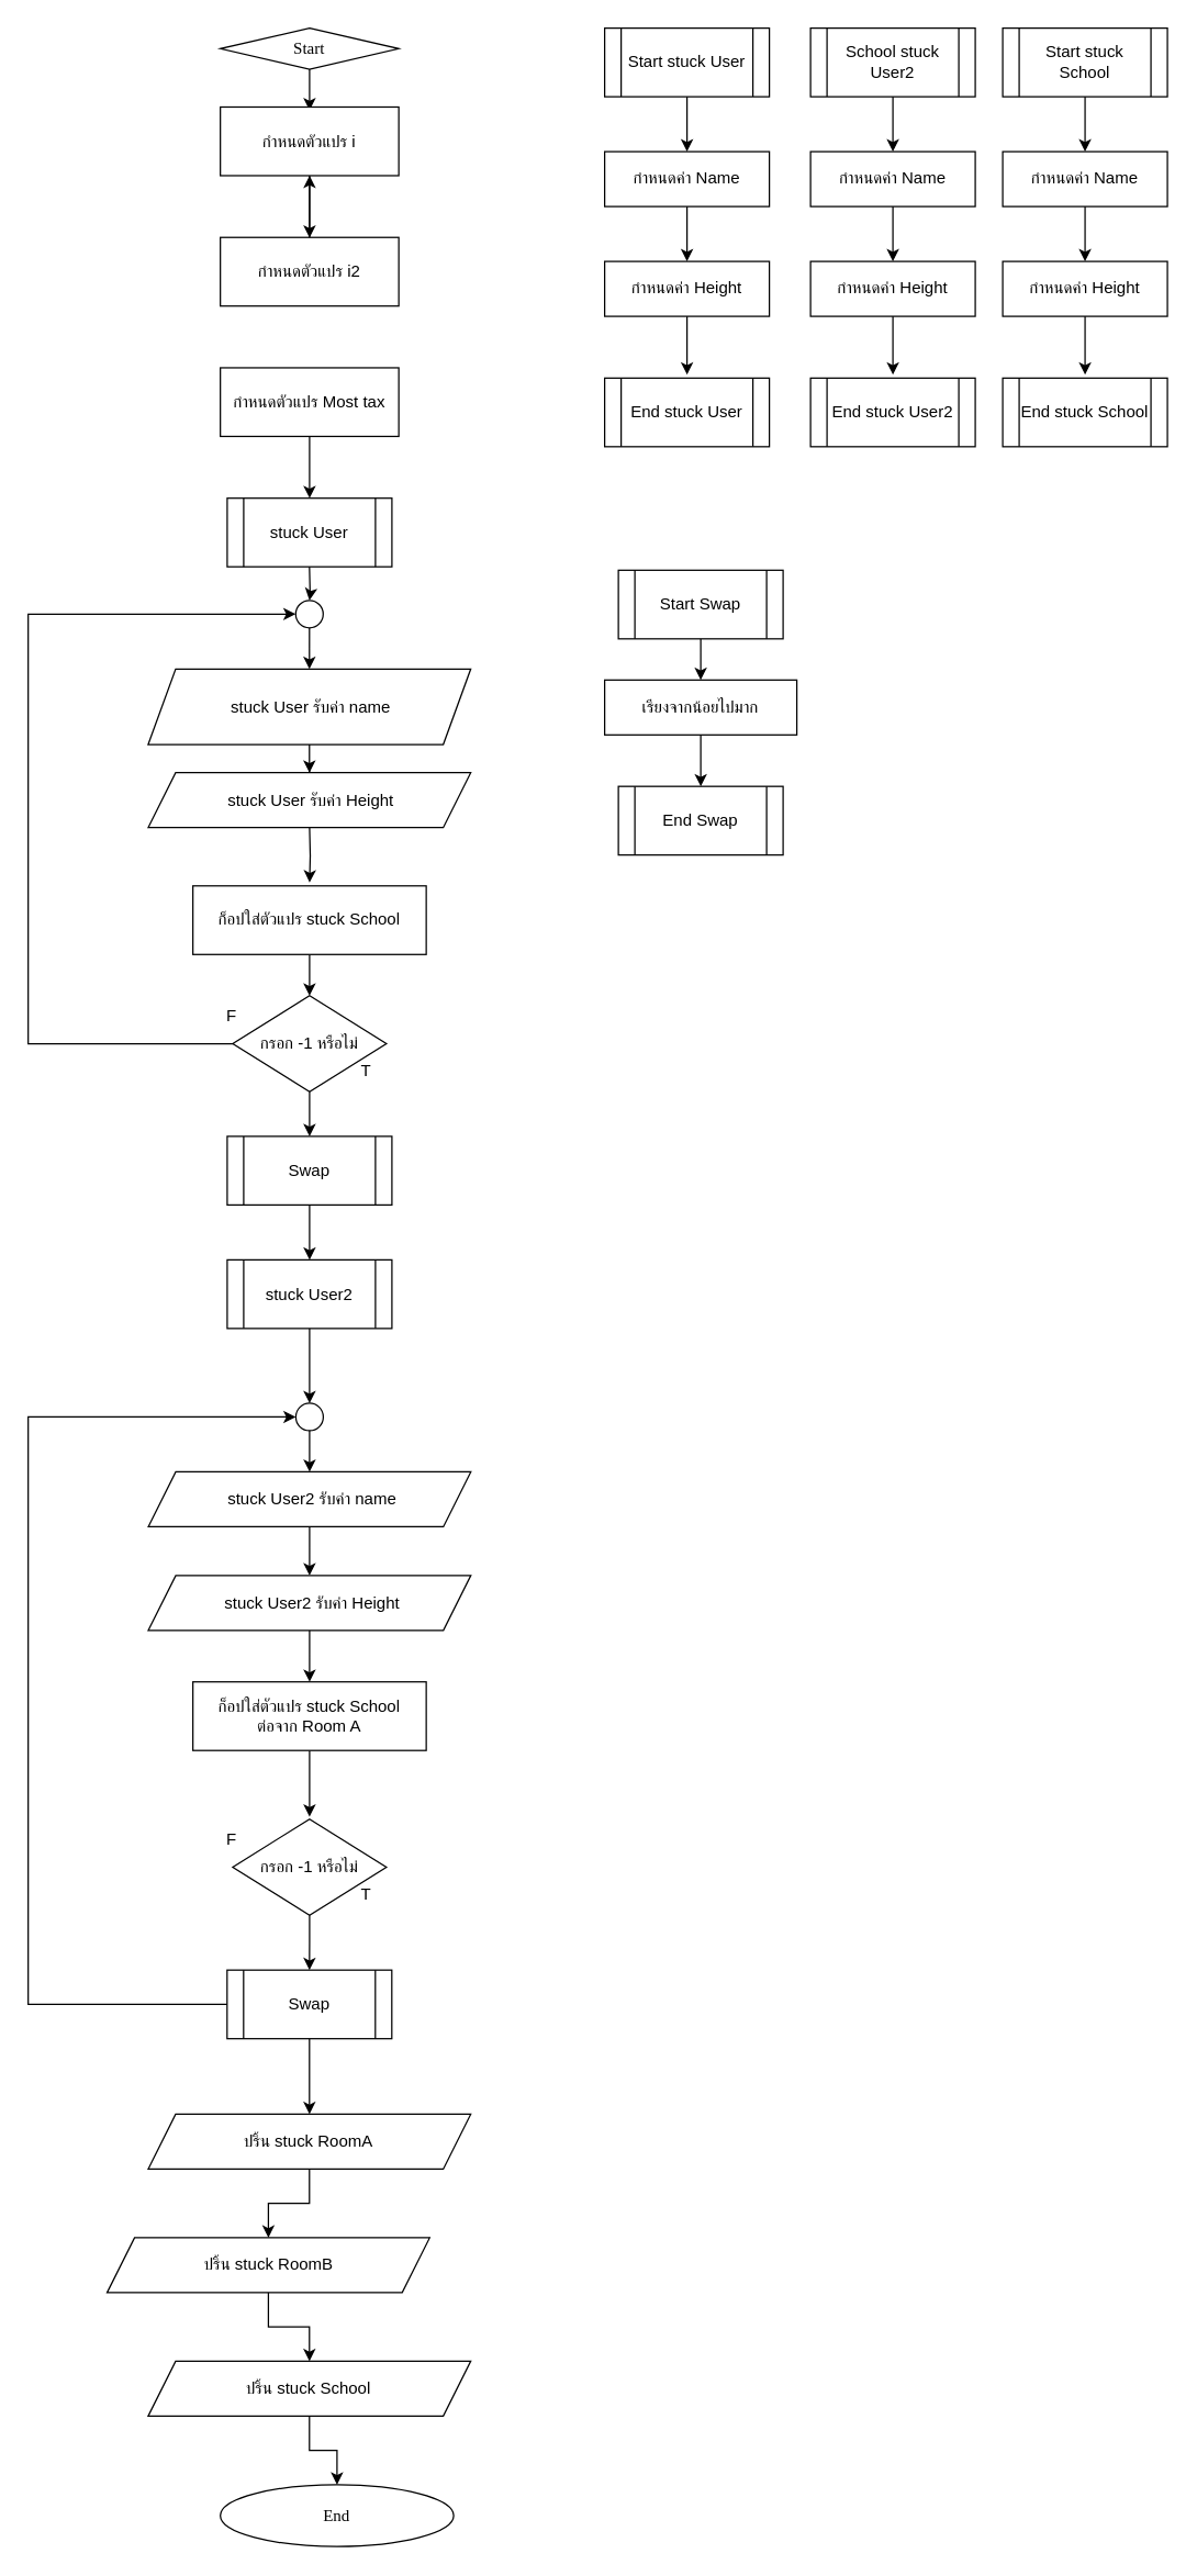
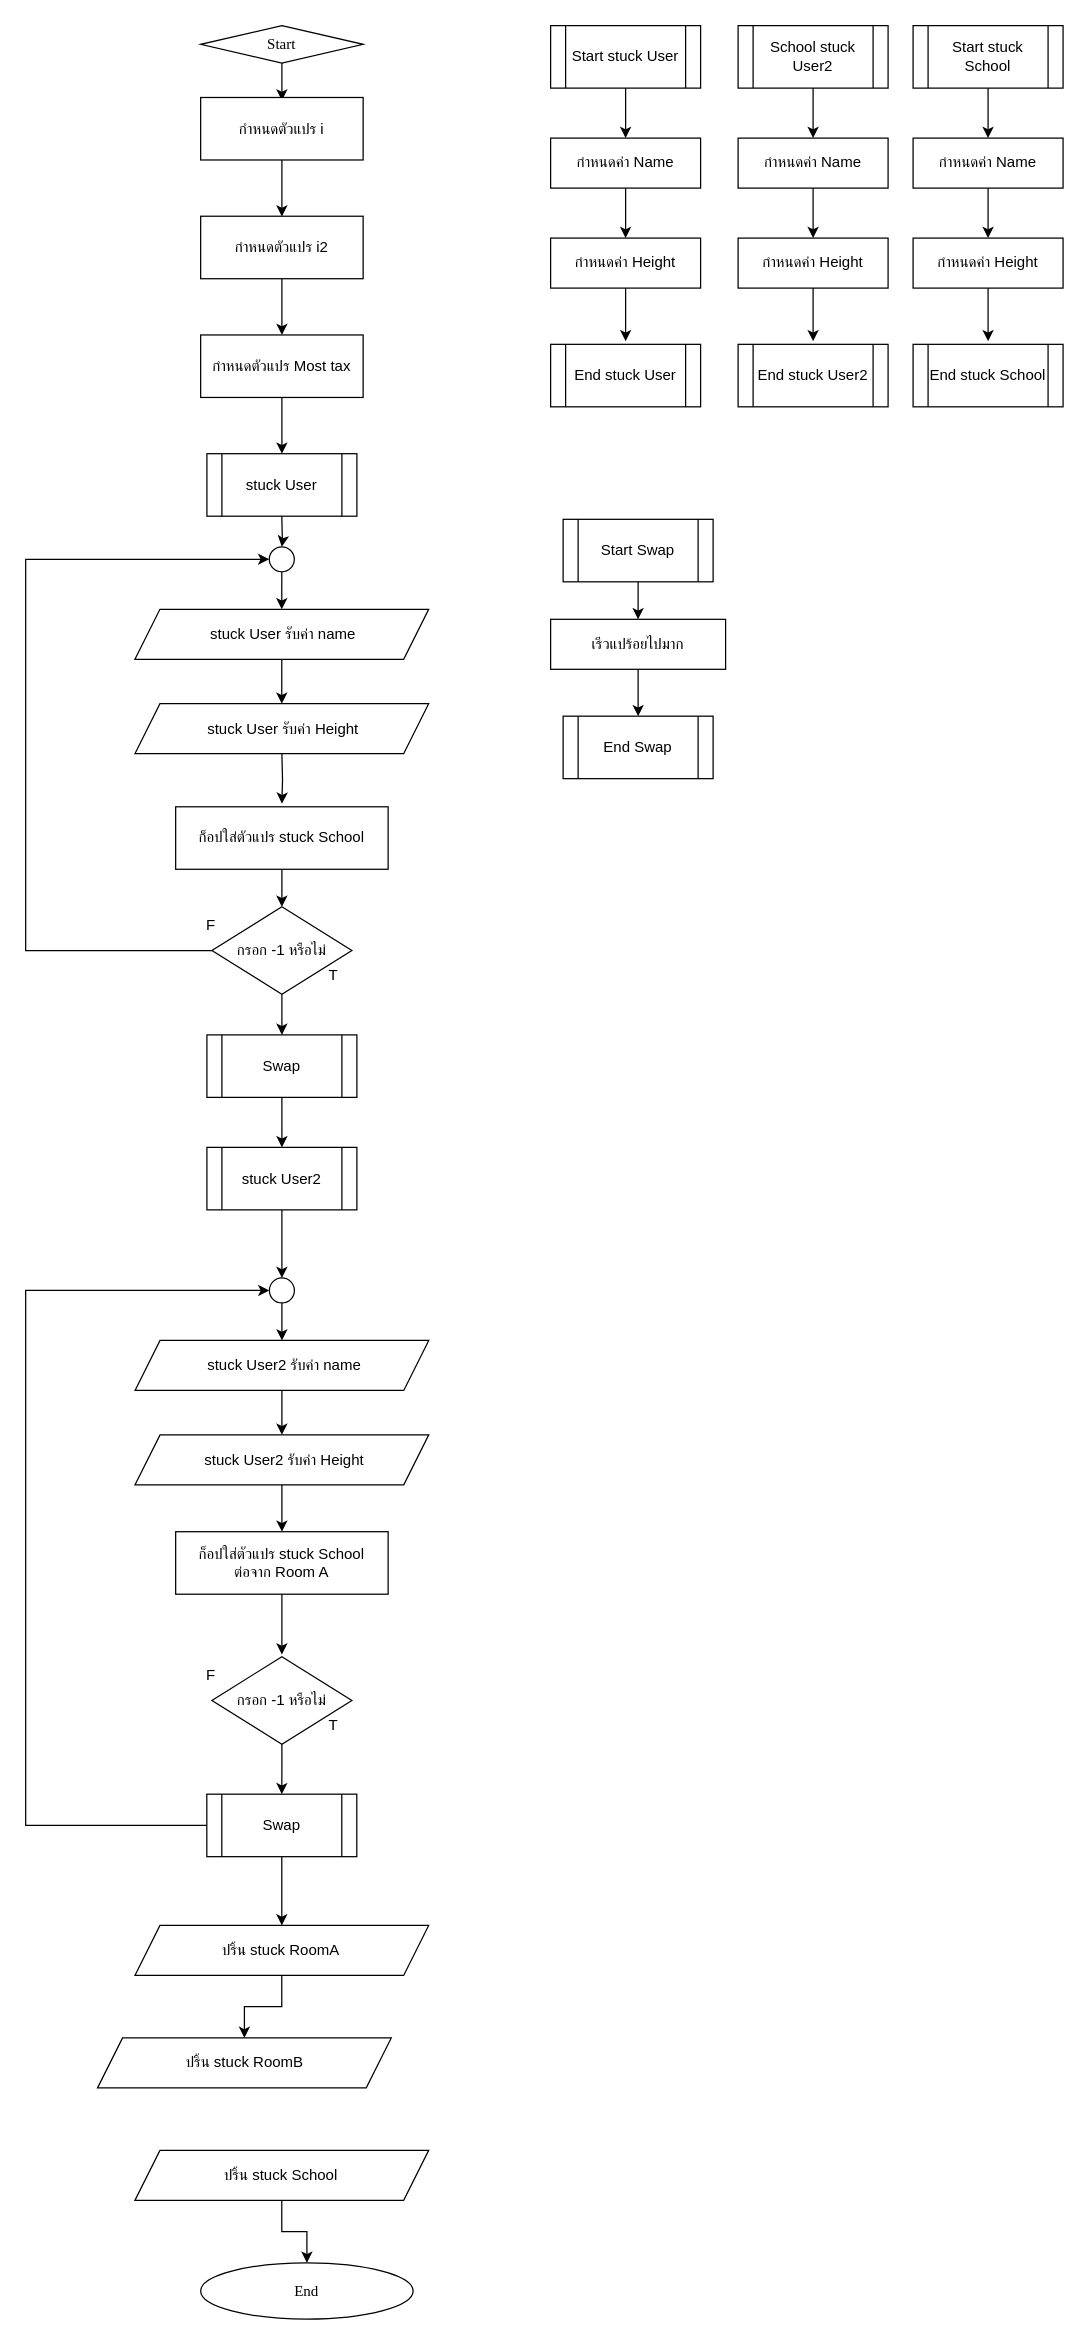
- <mxCell id="14" value="" style="edgeStyle=orthogonalEdgeStyle;rounded=0;orthogonalLoop=1;jettySize=auto;html=1;" edge="1" parent="1" source="15" target="16"><mxGeometry relative="1" as="geometry" /></mxCell>
+ <mxCell id="14" value="" style="edgeStyle=orthogonalEdgeStyle;rounded=0;orthogonalLoop=1;jettySize=auto;html=1;" edge="1" parent="1" source="15" target="13"><mxGeometry relative="1" as="geometry" /></mxCell>
- <mxCell id="22" value="&amp;nbsp;stuck User รับค่า name" style="shape=parallelogram;perimeter=parallelogramPerimeter;whiteSpace=wrap;html=1;fixedSize=1;" vertex="1" parent="1"><mxGeometry x="107.42" y="487" width="235" height="55" as="geometry" /></mxCell>
+ <mxCell id="22" value="&amp;nbsp;stuck User รับค่า name" style="shape=parallelogram;perimeter=parallelogramPerimeter;whiteSpace=wrap;html=1;fixedSize=1;" vertex="1" parent="1"><mxGeometry x="107.42" y="487" width="235" height="40" as="geometry" /></mxCell>
- <mxCell id="30" value="เรียงจากน้อยไปมาก" style="rounded=0;whiteSpace=wrap;html=1;" vertex="1" parent="1"><mxGeometry x="440" y="495" width="140" height="40" as="geometry" /></mxCell>
+ <mxCell id="30" value="เรีวแปร้อยไปมาก" style="rounded=0;whiteSpace=wrap;html=1;" vertex="1" parent="1"><mxGeometry x="440" y="495" width="140" height="40" as="geometry" /></mxCell>
- <mxCell id="72" value="" style="edgeStyle=orthogonalEdgeStyle;rounded=0;orthogonalLoop=1;jettySize=auto;html=1;" edge="1" parent="1" source="73" target="75"><mxGeometry relative="1" as="geometry" /></mxCell>
